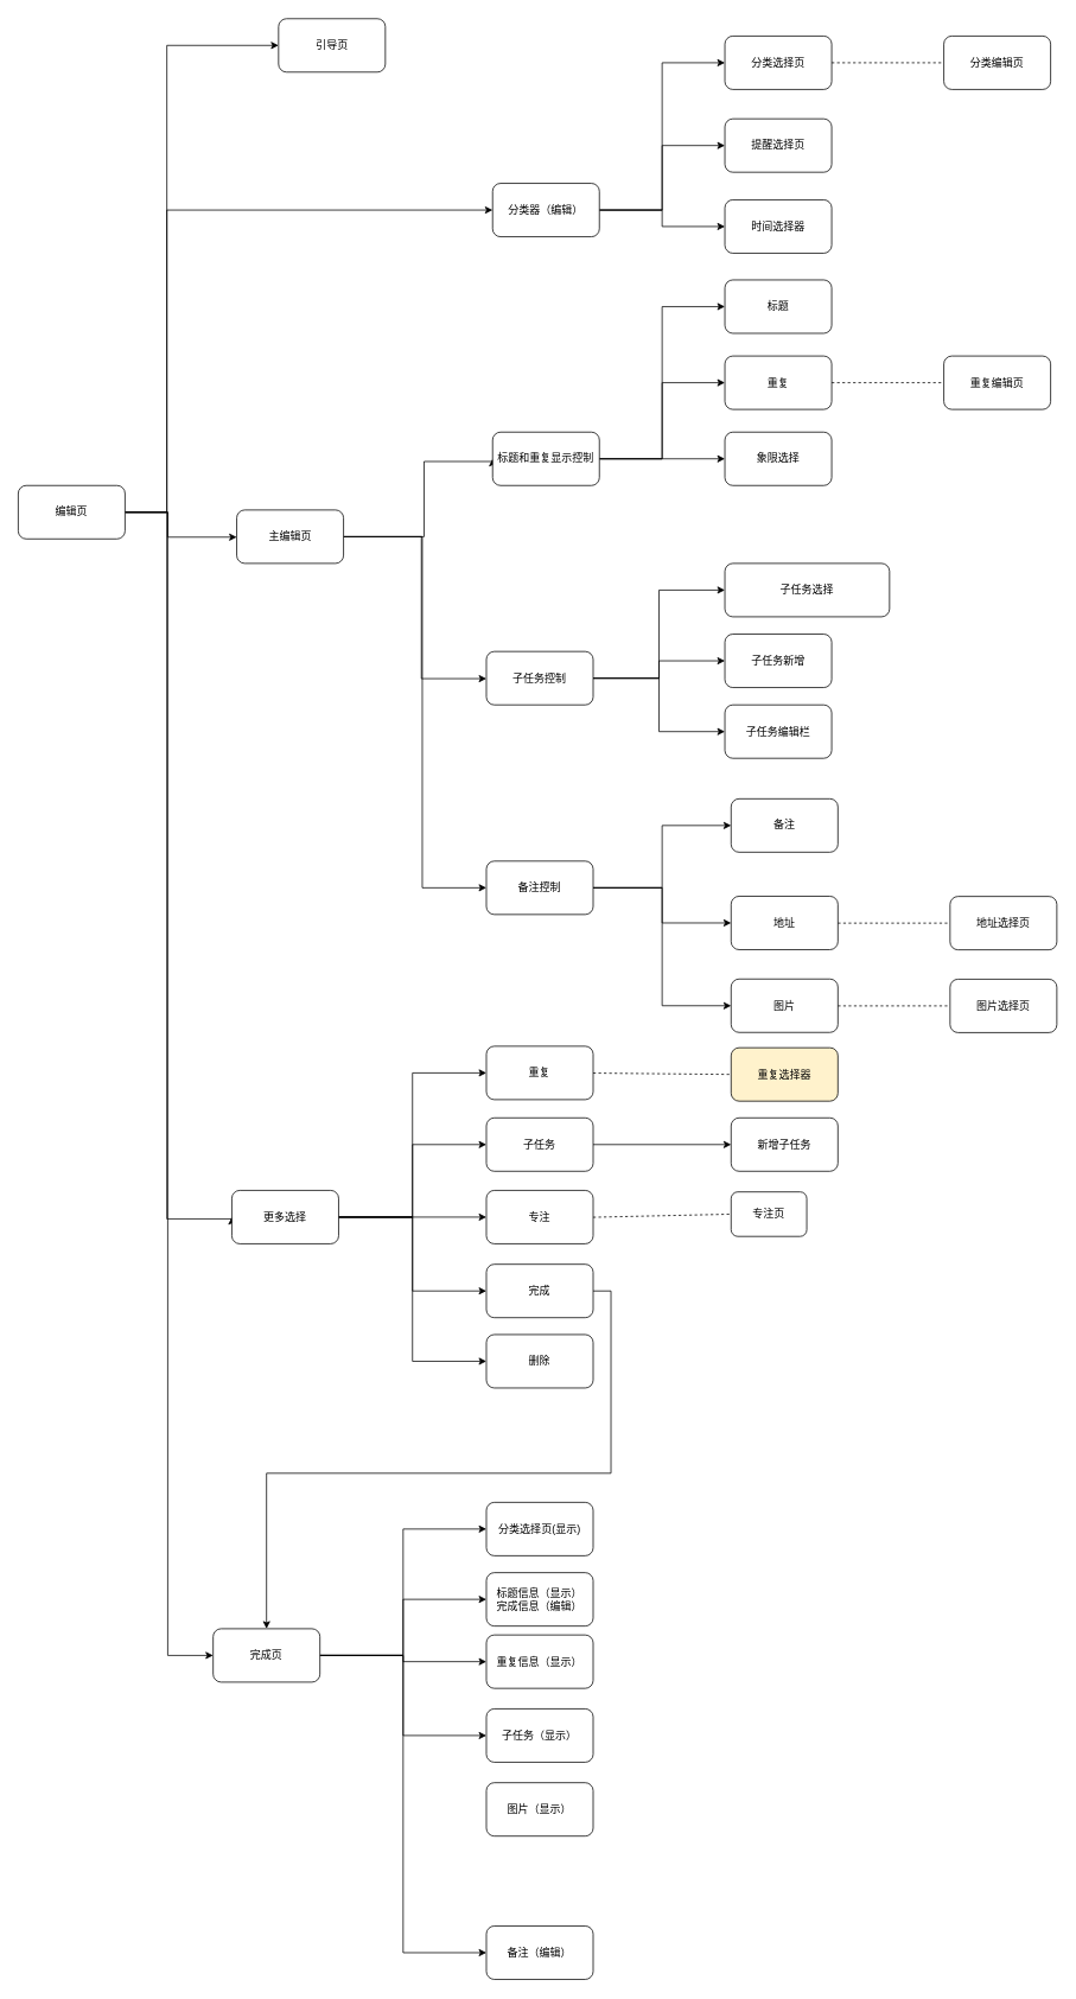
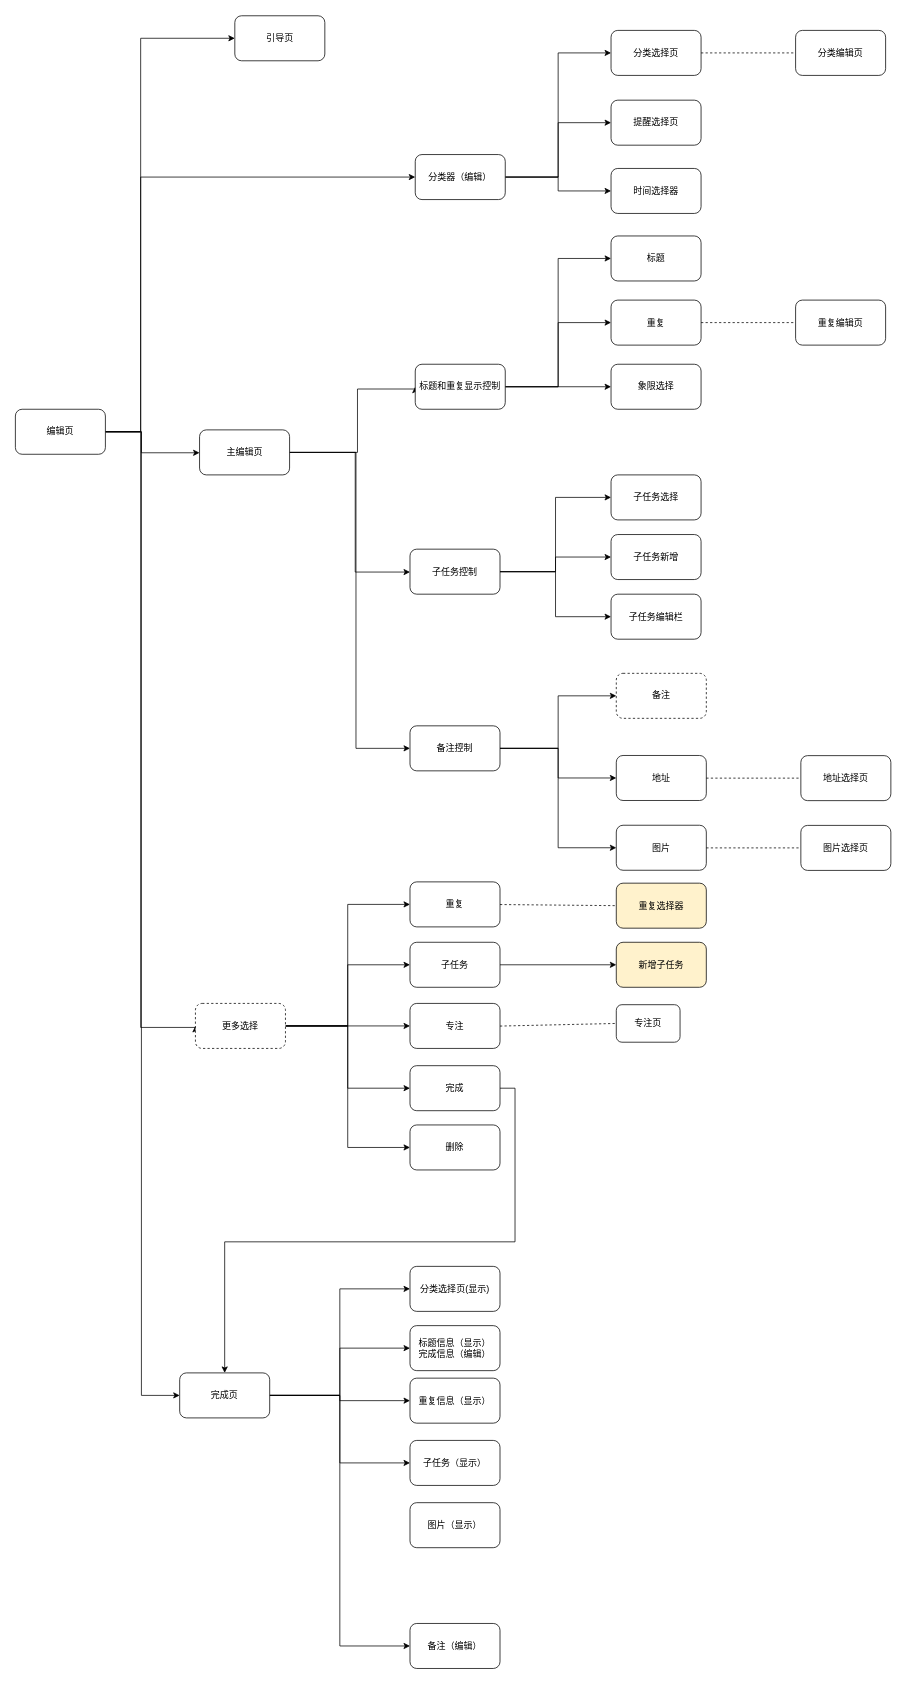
- <mxCell id="43" value="子任务选择" style="rounded=1;whiteSpace=wrap;html=1;" parent="1" vertex="1"><mxGeometry x="814" y="632.5" width="185" height="60" as="geometry" /></mxCell>
+ <mxCell id="43" value="子任务选择" style="rounded=1;whiteSpace=wrap;html=1;" parent="1" vertex="1"><mxGeometry x="814" y="632.5" width="120" height="60" as="geometry" /></mxCell>
- <mxCell id="46" value="备注" style="rounded=1;whiteSpace=wrap;html=1;" parent="1" vertex="1"><mxGeometry x="821" y="897" width="120" height="60" as="geometry" /></mxCell>
+ <mxCell id="46" value="备注" style="rounded=1;whiteSpace=wrap;html=1;dashed=1;" parent="1" vertex="1"><mxGeometry x="821" y="897" width="120" height="60" as="geometry" /></mxCell>
- <mxCell id="76" value="新增子任务" style="rounded=1;whiteSpace=wrap;html=1;" parent="1" vertex="1"><mxGeometry x="821" y="1255.5" width="120" height="60" as="geometry" /></mxCell>
+ <mxCell id="76" value="新增子任务" style="rounded=1;whiteSpace=wrap;html=1;fillColor=#fff2cc;" parent="1" vertex="1"><mxGeometry x="821" y="1255.5" width="120" height="60" as="geometry" /></mxCell>
- <mxCell id="42" value="更多选择" style="rounded=1;whiteSpace=wrap;html=1;" parent="1" vertex="1"><mxGeometry x="260" y="1337" width="120" height="60" as="geometry" /></mxCell>
+ <mxCell id="42" value="更多选择" style="rounded=1;whiteSpace=wrap;html=1;dashed=1;" parent="1" vertex="1"><mxGeometry x="260" y="1337" width="120" height="60" as="geometry" /></mxCell>
